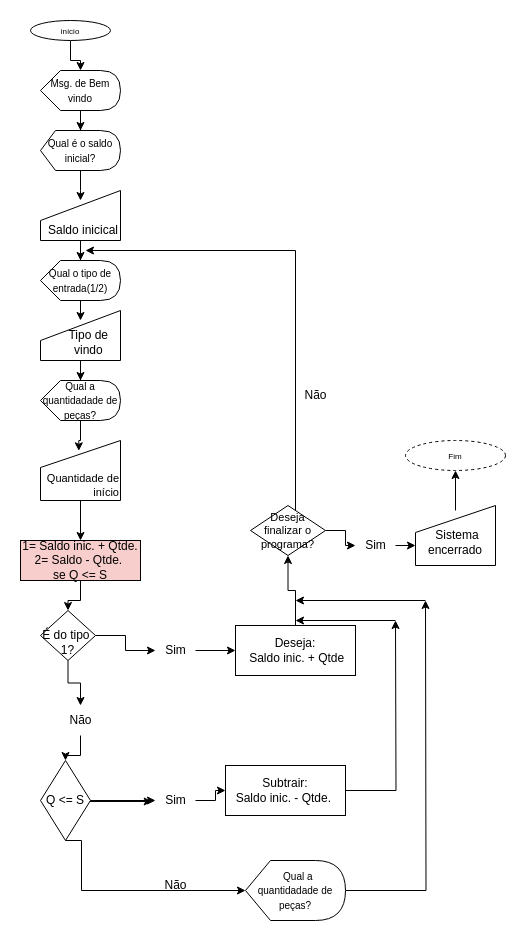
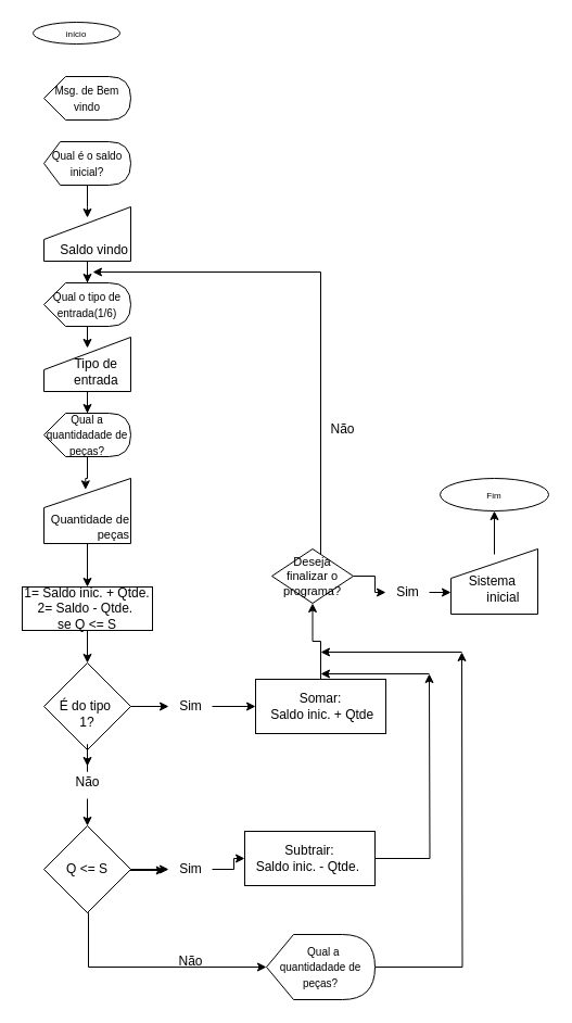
- <mxCell id="2" value="" style="edgeStyle=orthogonalEdgeStyle;rounded=0;orthogonalLoop=1;jettySize=auto;html=1;" edge="1" parent="1" source="3" target="5"><mxGeometry relative="1" as="geometry" /></mxCell>
- <mxCell id="4" value="" style="edgeStyle=orthogonalEdgeStyle;rounded=0;orthogonalLoop=1;jettySize=auto;html=1;" edge="1" parent="1" source="5" target="11"><mxGeometry relative="1" as="geometry" /></mxCell>
- <mxCell id="7" value="&lt;div style=&quot;&quot;&gt;&lt;span style=&quot;background-color: initial;&quot;&gt;&lt;br&gt;&lt;/span&gt;&lt;/div&gt;&lt;div style=&quot;&quot;&gt;&lt;span style=&quot;background-color: initial;&quot;&gt;&lt;br&gt;&lt;/span&gt;&lt;/div&gt;&lt;div style=&quot;&quot;&gt;&lt;span style=&quot;background-color: initial;&quot;&gt;Saldo inicical&lt;/span&gt;&lt;br&gt;&lt;/div&gt;" style="shape=manualInput;whiteSpace=wrap;html=1;align=right;" vertex="1" parent="1"><mxGeometry x="40" y="190" width="80" height="50" as="geometry" /></mxCell>
+ <mxCell id="7" value="&lt;div style=&quot;&quot;&gt;&lt;span style=&quot;background-color: initial;&quot;&gt;&lt;br&gt;&lt;/span&gt;&lt;/div&gt;&lt;div style=&quot;&quot;&gt;&lt;span style=&quot;background-color: initial;&quot;&gt;&lt;br&gt;&lt;/span&gt;&lt;/div&gt;&lt;div style=&quot;&quot;&gt;&lt;span style=&quot;background-color: initial;&quot;&gt;Saldo vindo&lt;/span&gt;&lt;br&gt;&lt;/div&gt;" style="shape=manualInput;whiteSpace=wrap;html=1;align=right;" vertex="1" parent="1"><mxGeometry x="40" y="190" width="80" height="50" as="geometry" /></mxCell>
- <mxCell id="13" value="&lt;font style=&quot;font-size: 10px;&quot;&gt;Qual o tipo de entrada(1/2)&lt;/font&gt;" style="shape=display;whiteSpace=wrap;html=1;align=center;" vertex="1" parent="1"><mxGeometry x="40" y="260" width="80" height="40" as="geometry" /></mxCell>
+ <mxCell id="13" value="&lt;font style=&quot;font-size: 10px;&quot;&gt;Qual o tipo de entrada(1/6)&lt;/font&gt;" style="shape=display;whiteSpace=wrap;html=1;align=center;" vertex="1" parent="1"><mxGeometry x="40" y="260" width="80" height="40" as="geometry" /></mxCell>
- <mxCell id="15" value="&lt;div style=&quot;&quot;&gt;&lt;br&gt;&lt;/div&gt;&lt;div style=&quot;&quot;&gt;&lt;span style=&quot;background-color: initial;&quot;&gt;&amp;nbsp; &amp;nbsp; &amp;nbsp; &amp;nbsp; Tipo de&amp;nbsp; &amp;nbsp; &amp;nbsp; &amp;nbsp; &amp;nbsp;vindo&lt;/span&gt;&lt;br&gt;&lt;/div&gt;" style="shape=manualInput;whiteSpace=wrap;html=1;align=center;" vertex="1" parent="1"><mxGeometry x="40" y="310" width="80" height="50" as="geometry" /></mxCell>
+ <mxCell id="15" value="&lt;div style=&quot;&quot;&gt;&lt;br&gt;&lt;/div&gt;&lt;div style=&quot;&quot;&gt;&lt;span style=&quot;background-color: initial;&quot;&gt;&amp;nbsp; &amp;nbsp; &amp;nbsp; &amp;nbsp; Tipo de&amp;nbsp; &amp;nbsp; &amp;nbsp; &amp;nbsp; &amp;nbsp;entrada&lt;/span&gt;&lt;br&gt;&lt;/div&gt;" style="shape=manualInput;whiteSpace=wrap;html=1;align=center;" vertex="1" parent="1"><mxGeometry x="40" y="310" width="80" height="50" as="geometry" /></mxCell>
- <mxCell id="40" value="&lt;font style=&quot;font-size: 8px;&quot;&gt;Fim&lt;/font&gt;" style="ellipse;whiteSpace=wrap;html=1;dashed=1;" vertex="1" parent="1"><mxGeometry x="405" y="440" width="100" height="30" as="geometry" /></mxCell>
+ <mxCell id="40" value="&lt;font style=&quot;font-size: 8px;&quot;&gt;Fim&lt;/font&gt;" style="ellipse;whiteSpace=wrap;html=1;" vertex="1" parent="1"><mxGeometry x="405" y="440" width="100" height="30" as="geometry" /></mxCell>
- <mxCell id="19" value="&lt;div style=&quot;text-align: right;&quot;&gt;&lt;br&gt;&lt;/div&gt;&lt;div style=&quot;text-align: right;&quot;&gt;&lt;span style=&quot;background-color: initial;&quot;&gt;&lt;font style=&quot;font-size: 11px;&quot;&gt;&lt;br&gt;&lt;/font&gt;&lt;/span&gt;&lt;/div&gt;&lt;div style=&quot;text-align: right;&quot;&gt;&lt;span style=&quot;background-color: initial;&quot;&gt;&lt;font style=&quot;font-size: 11px;&quot;&gt;Quantidade de início&lt;/font&gt;&lt;/span&gt;&lt;br&gt;&lt;/div&gt;" style="shape=manualInput;whiteSpace=wrap;html=1;align=center;size=27;" vertex="1" parent="1"><mxGeometry x="40" y="440" width="80" height="60" as="geometry" /></mxCell>
+ <mxCell id="19" value="&lt;div style=&quot;text-align: right;&quot;&gt;&lt;br&gt;&lt;/div&gt;&lt;div style=&quot;text-align: right;&quot;&gt;&lt;span style=&quot;background-color: initial;&quot;&gt;&lt;font style=&quot;font-size: 11px;&quot;&gt;&lt;br&gt;&lt;/font&gt;&lt;/span&gt;&lt;/div&gt;&lt;div style=&quot;text-align: right;&quot;&gt;&lt;span style=&quot;background-color: initial;&quot;&gt;&lt;font style=&quot;font-size: 11px;&quot;&gt;Quantidade de peças&lt;/font&gt;&lt;/span&gt;&lt;br&gt;&lt;/div&gt;" style="shape=manualInput;whiteSpace=wrap;html=1;align=center;size=27;" vertex="1" parent="1"><mxGeometry x="40" y="440" width="80" height="60" as="geometry" /></mxCell>
- <mxCell id="37" value="&lt;div style=&quot;text-align: right;&quot;&gt;&lt;br&gt;&lt;/div&gt;&lt;div style=&quot;text-align: right;&quot;&gt;Sistema&amp;nbsp;&lt;/div&gt;&lt;div style=&quot;text-align: right;&quot;&gt;encerrado&lt;/div&gt;" style="shape=manualInput;whiteSpace=wrap;html=1;align=center;size=27;" vertex="1" parent="1"><mxGeometry x="415" y="505" width="80" height="60" as="geometry" /></mxCell>
+ <mxCell id="37" value="&lt;div style=&quot;text-align: right;&quot;&gt;&lt;br&gt;&lt;/div&gt;&lt;div style=&quot;text-align: right;&quot;&gt;Sistema&amp;nbsp;&lt;/div&gt;&lt;div style=&quot;text-align: right;&quot;&gt;inicial&lt;/div&gt;" style="shape=manualInput;whiteSpace=wrap;html=1;align=center;size=27;" vertex="1" parent="1"><mxGeometry x="415" y="505" width="80" height="60" as="geometry" /></mxCell>
- <mxCell id="9" value="1= Saldo inic. + Qtde.&lt;br&gt;2= Saldo - Qtde.&amp;nbsp;&lt;br&gt;se Q &amp;lt;= S" style="rounded=0;whiteSpace=wrap;html=1;fillColor=#f8cecc;" vertex="1" parent="1"><mxGeometry x="20" y="540" width="120" height="40" as="geometry" /></mxCell>
+ <mxCell id="9" value="1= Saldo inic. + Qtde.&lt;br&gt;2= Saldo - Qtde.&amp;nbsp;&lt;br&gt;se Q &amp;lt;= S" style="rounded=0;whiteSpace=wrap;html=1;" vertex="1" parent="1"><mxGeometry x="20" y="540" width="120" height="40" as="geometry" /></mxCell>
- <mxCell id="22" value="&lt;br&gt;É do tipo&amp;nbsp;&lt;br&gt;1?" style="rhombus;whiteSpace=wrap;html=1;rounded=0;" vertex="1" parent="1"><mxGeometry x="40" y="610" width="55" height="50" as="geometry" /></mxCell>
+ <mxCell id="22" value="&lt;br&gt;É do tipo&amp;nbsp;&lt;br&gt;1?" style="rhombus;whiteSpace=wrap;html=1;rounded=0;" vertex="1" parent="1"><mxGeometry x="40" y="610" width="80" height="80" as="geometry" /></mxCell>
- <mxCell id="27" value="Deseja:&lt;br&gt;&amp;nbsp;Saldo inic. + Qtde" style="whiteSpace=wrap;html=1;rounded=0;" vertex="1" parent="1"><mxGeometry x="235" y="625" width="120" height="50" as="geometry" /></mxCell>
+ <mxCell id="27" value="Somar:&lt;br&gt;&amp;nbsp;Saldo inic. + Qtde" style="whiteSpace=wrap;html=1;rounded=0;" vertex="1" parent="1"><mxGeometry x="235" y="625" width="120" height="50" as="geometry" /></mxCell>
- <mxCell id="25" value="Q &amp;lt;= S" style="rhombus;whiteSpace=wrap;html=1;rounded=0;" vertex="1" parent="1"><mxGeometry x="40" y="760" width="50" height="80" as="geometry" /></mxCell>
+ <mxCell id="25" value="Q &amp;lt;= S" style="rhombus;whiteSpace=wrap;html=1;rounded=0;" vertex="1" parent="1"><mxGeometry x="40" y="760" width="80" height="80" as="geometry" /></mxCell>
